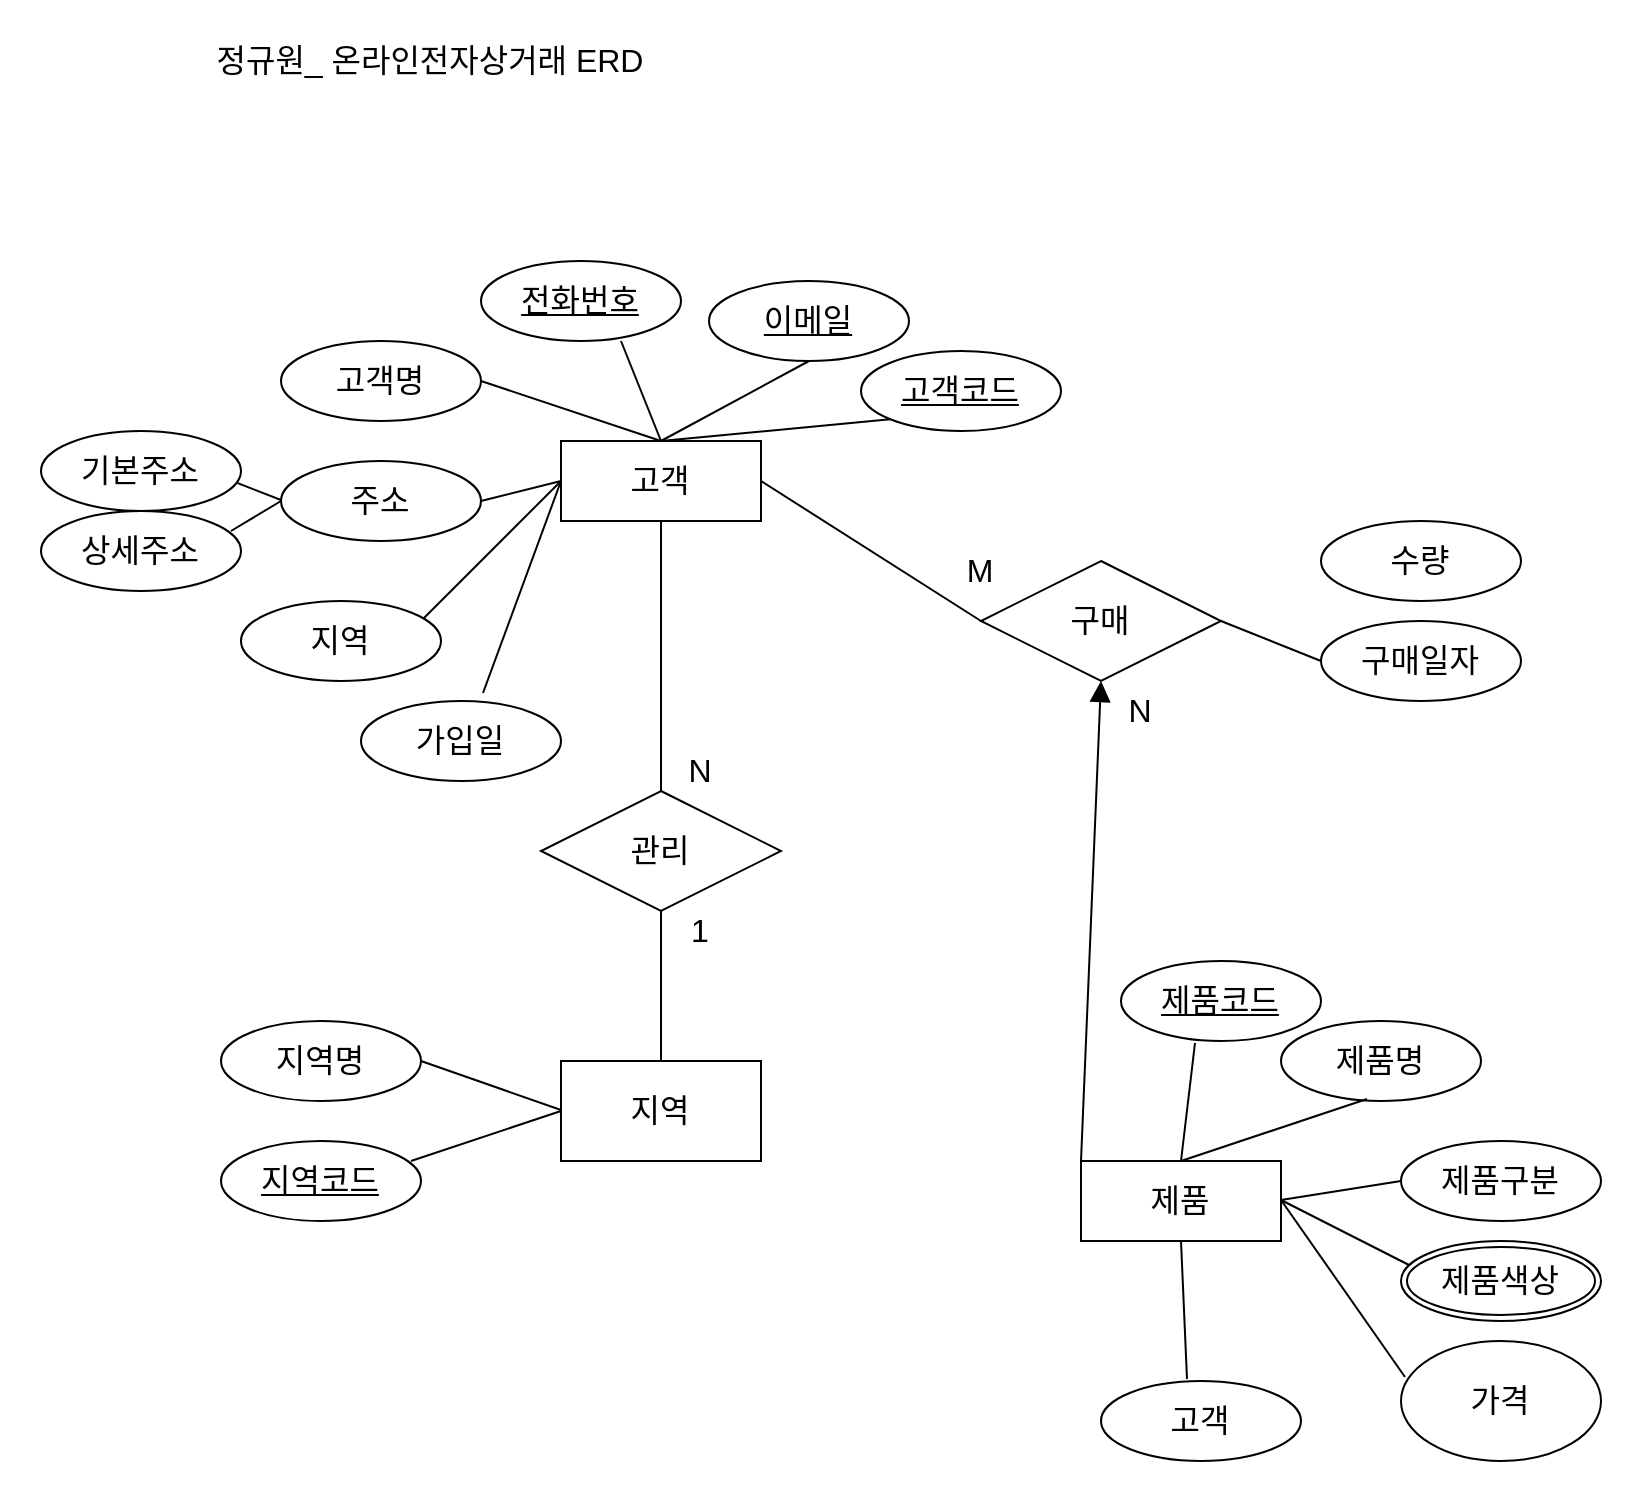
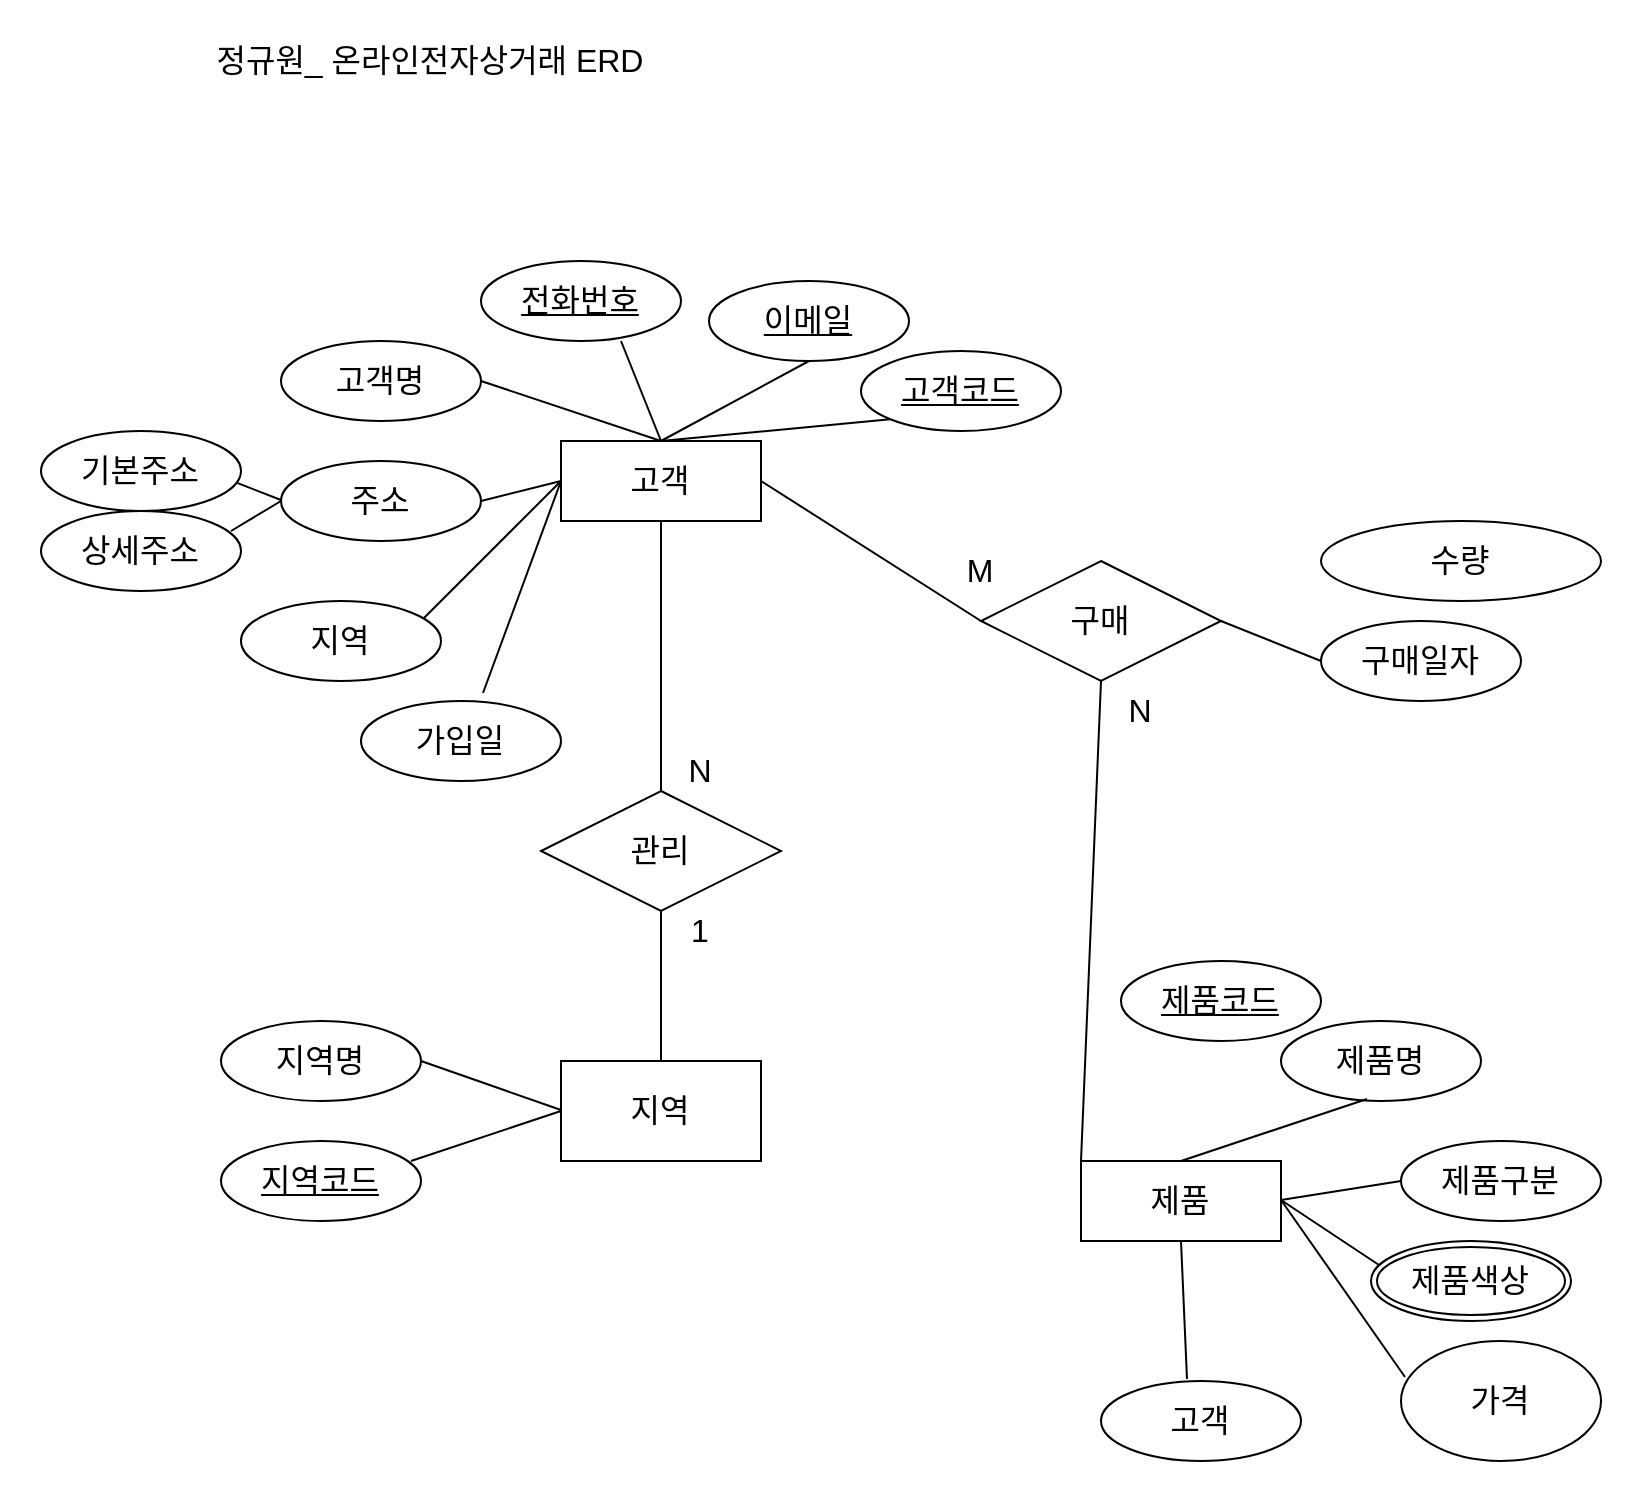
- <mxCell id="44" value="수량" style="ellipse;whiteSpace=wrap;html=1;align=center;fontSize=16;" vertex="1" parent="1"><mxGeometry x="660" y="260" width="100" height="40" as="geometry" /></mxCell>
+ <mxCell id="44" value="수량" style="ellipse;whiteSpace=wrap;html=1;align=center;fontSize=16;" vertex="1" parent="1"><mxGeometry x="660" y="260" width="140" height="40" as="geometry" /></mxCell>
- <mxCell id="47" value="" style="endArrow=block;html=1;rounded=0;fontSize=12;startSize=8;endSize=8;curved=1;entryX=0.5;entryY=1;entryDx=0;entryDy=0;exitX=0;exitY=0;exitDx=0;exitDy=0;" edge="1" parent="1" source="18" target="42"><mxGeometry relative="1" as="geometry"><mxPoint x="400" y="420" as="sourcePoint" /><mxPoint x="560" y="420" as="targetPoint" /></mxGeometry></mxCell>
+ <mxCell id="47" value="" style="endArrow=none;html=1;rounded=0;fontSize=12;startSize=8;endSize=8;curved=1;entryX=0.5;entryY=1;entryDx=0;entryDy=0;exitX=0;exitY=0;exitDx=0;exitDy=0;" edge="1" parent="1" source="18" target="42"><mxGeometry relative="1" as="geometry"><mxPoint x="400" y="420" as="sourcePoint" /><mxPoint x="560" y="420" as="targetPoint" /></mxGeometry></mxCell>
- <mxCell id="29" value="" style="endArrow=none;html=1;rounded=0;fontSize=12;startSize=8;endSize=8;curved=1;exitX=0.5;exitY=0;exitDx=0;exitDy=0;entryX=0.37;entryY=1.025;entryDx=0;entryDy=0;entryPerimeter=0;" edge="1" parent="1" source="18" target="23"><mxGeometry relative="1" as="geometry"><mxPoint x="464" y="520" as="sourcePoint" /><mxPoint x="624" y="520" as="targetPoint" /></mxGeometry></mxCell>
- <mxCell id="26" value="제품색상" style="ellipse;shape=doubleEllipse;margin=3;whiteSpace=wrap;html=1;align=center;fontSize=16;" vertex="1" parent="1"><mxGeometry x="700" y="620" width="100" height="40" as="geometry" /></mxCell>
+ <mxCell id="26" value="제품색상" style="ellipse;shape=doubleEllipse;margin=3;whiteSpace=wrap;html=1;align=center;fontSize=16;" vertex="1" parent="1"><mxGeometry x="685" y="620" width="100" height="40" as="geometry" /></mxCell>
